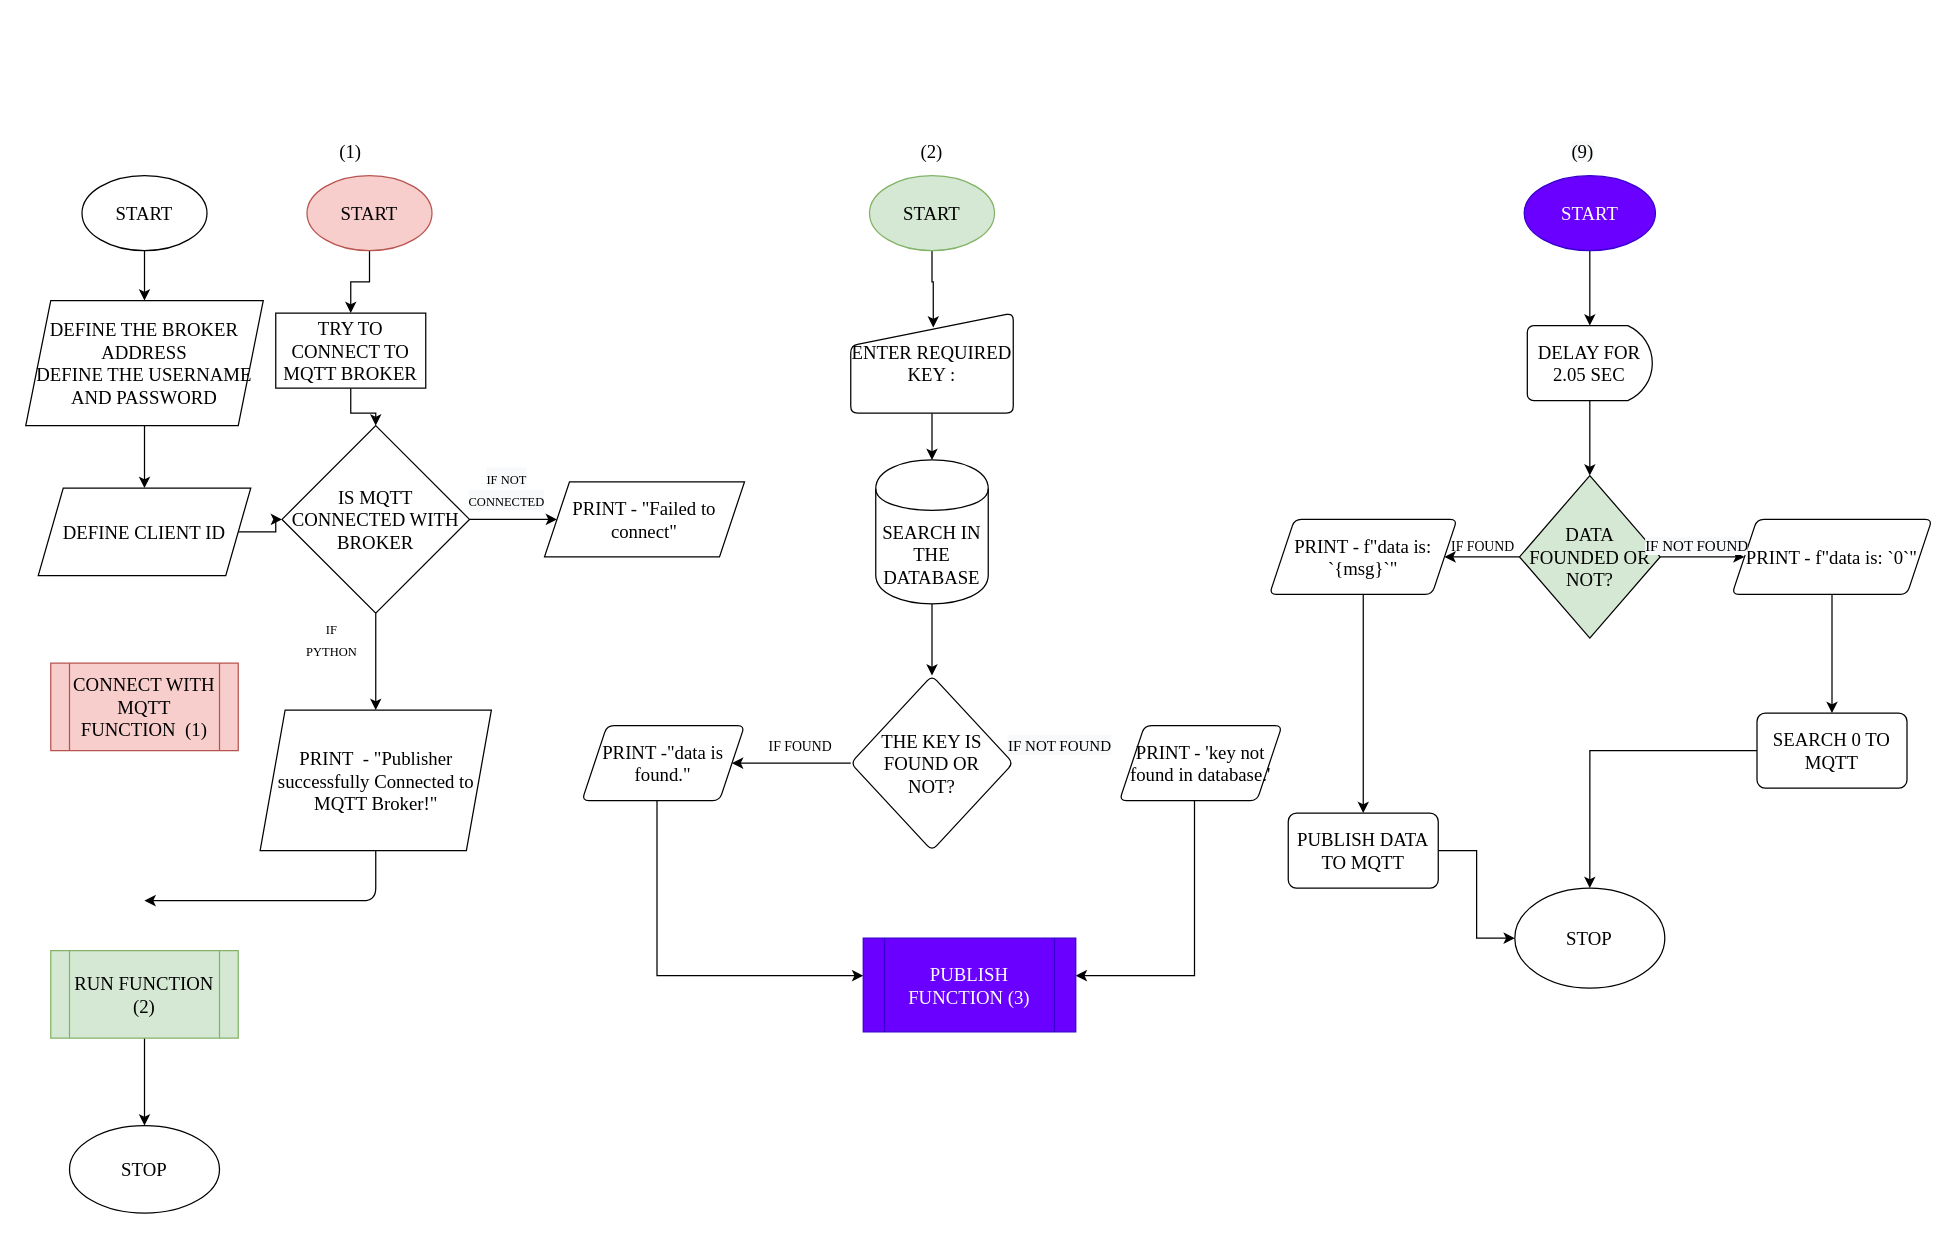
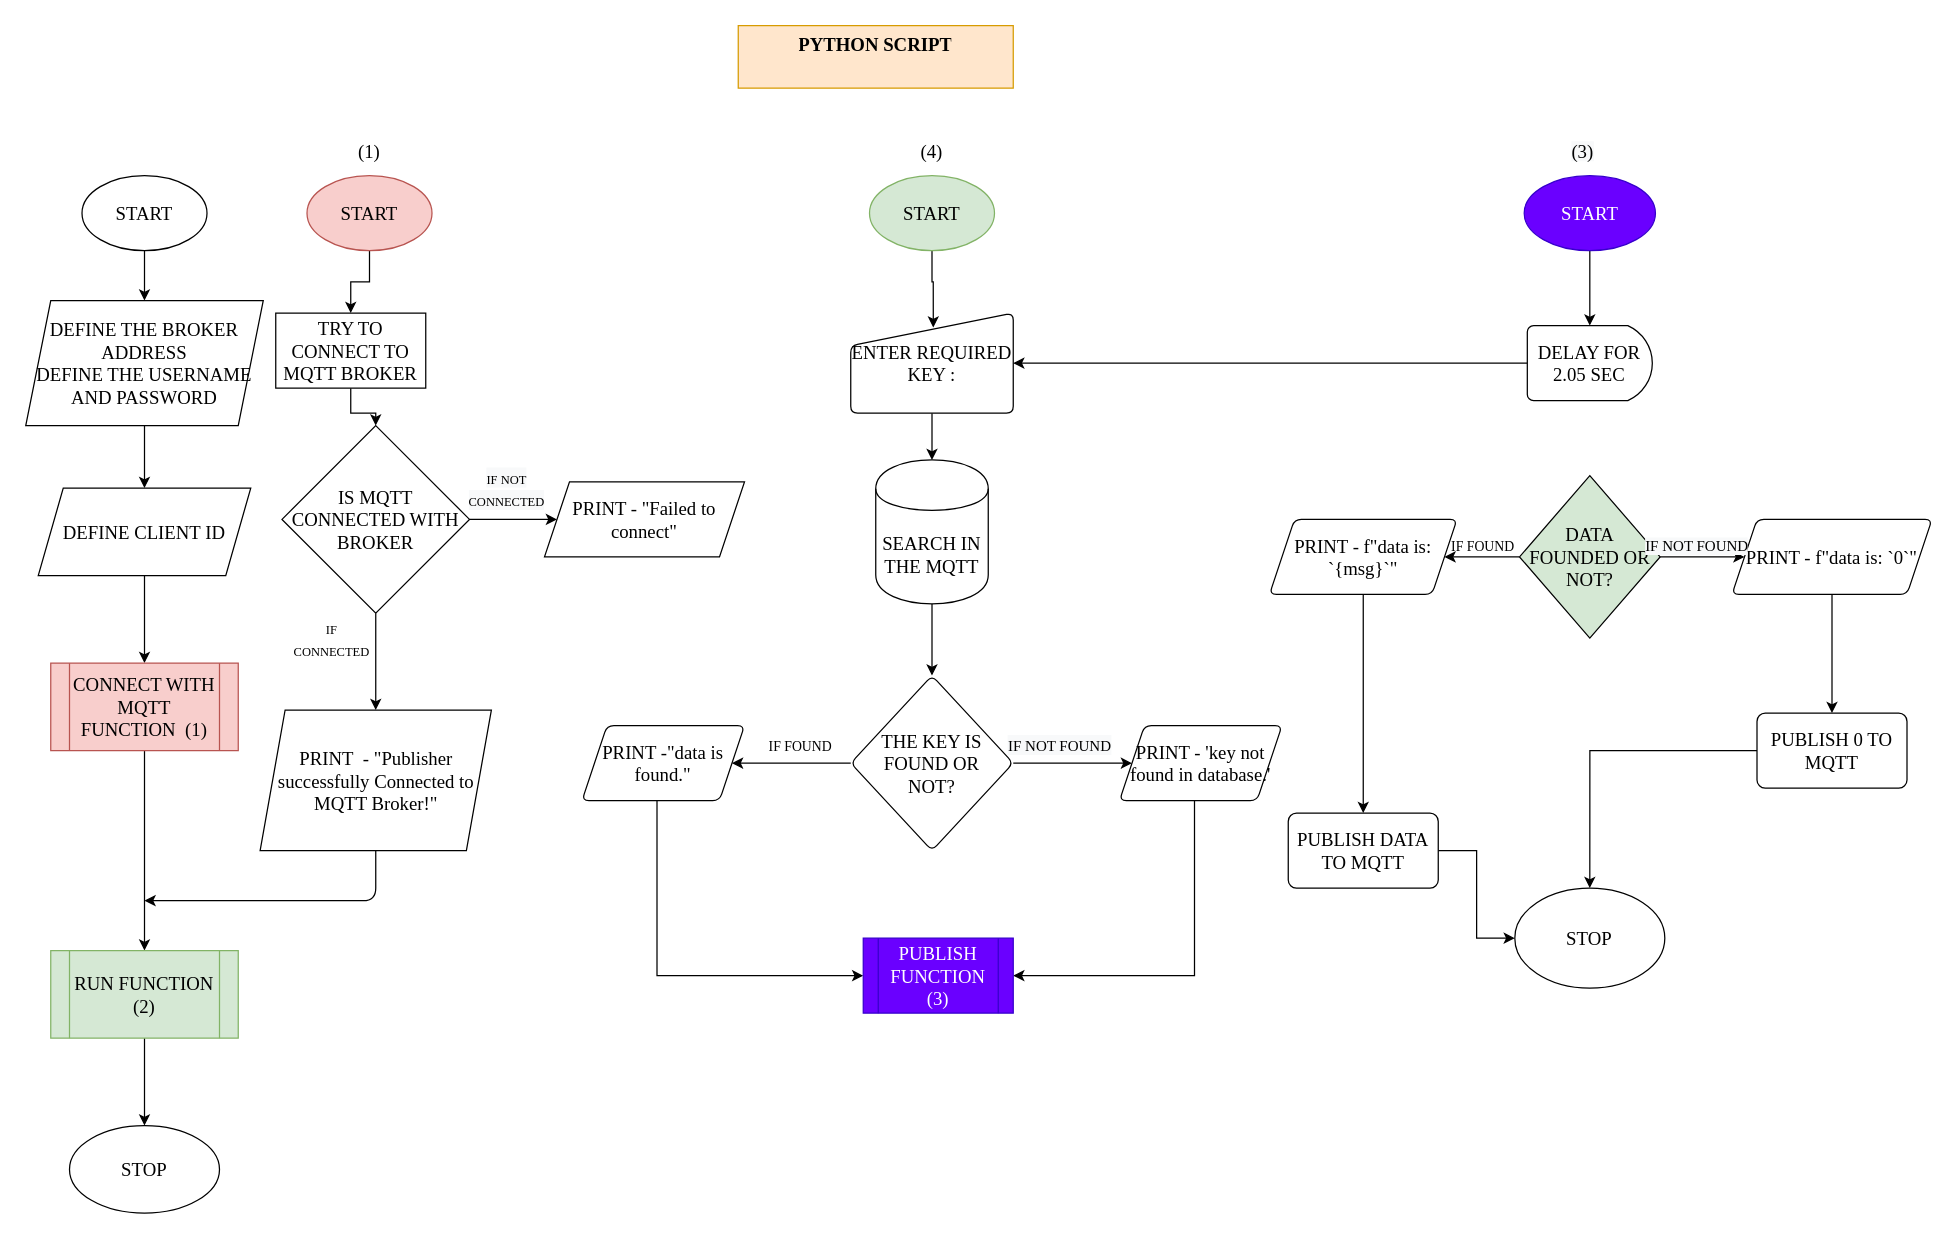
+ <mxCell id="3" value="&lt;h1 style=&quot;font-size: 15px;&quot;&gt;PYTHON SCRIPT&lt;/h1&gt;" style="text;html=1;strokeColor=#d79b00;fillColor=#ffe6cc;spacing=5;spacingTop=-20;whiteSpace=wrap;overflow=hidden;rounded=0;strokeWidth=1;fontFamily=Times New Roman;fontStyle=0;fontSize=15;align=center;verticalAlign=middle;" vertex="1" parent="1"><mxGeometry x="590" width="220" height="50" as="geometry" y="20" /></mxCell>
- <mxCell id="57" value="&lt;span&gt;(1)&lt;/span&gt;" style="text;html=1;strokeColor=none;fillColor=none;align=center;verticalAlign=middle;whiteSpace=wrap;rounded=0;fontFamily=Times New Roman;fontSize=15;strokeWidth=1;fontStyle=0" vertex="1" parent="1"><mxGeometry x="260" y="110" width="40" height="20" as="geometry" /></mxCell>
+ <mxCell id="57" value="&lt;span&gt;(1)&lt;/span&gt;" style="text;html=1;strokeColor=none;fillColor=none;align=center;verticalAlign=middle;whiteSpace=wrap;rounded=0;fontFamily=Times New Roman;fontSize=15;strokeWidth=1;fontStyle=0" vertex="1" parent="1"><mxGeometry x="275" y="110" width="40" height="20" as="geometry" /></mxCell>
- <mxCell id="58" value="&lt;span&gt;(2)&lt;/span&gt;" style="text;html=1;strokeColor=none;fillColor=none;align=center;verticalAlign=middle;whiteSpace=wrap;rounded=0;fontFamily=Times New Roman;fontSize=15;strokeWidth=1;fontStyle=0" vertex="1" parent="1"><mxGeometry x="725" y="110" width="40" height="20" as="geometry" /></mxCell>
+ <mxCell id="58" value="&lt;span&gt;(4)&lt;/span&gt;" style="text;html=1;strokeColor=none;fillColor=none;align=center;verticalAlign=middle;whiteSpace=wrap;rounded=0;fontFamily=Times New Roman;fontSize=15;strokeWidth=1;fontStyle=0" vertex="1" parent="1"><mxGeometry x="725" y="110" width="40" height="20" as="geometry" /></mxCell>
- <mxCell id="59" value="&lt;span style=&quot;color: rgb(0 , 0 , 0) ; font-family: &amp;#34;times new roman&amp;#34; ; font-size: 15px ; font-style: normal ; font-weight: 400 ; letter-spacing: normal ; text-align: center ; text-indent: 0px ; text-transform: none ; word-spacing: 0px ; background-color: rgb(248 , 249 , 250) ; display: inline ; float: none&quot;&gt;(9)&lt;/span&gt;" style="text;whiteSpace=wrap;html=1;fontSize=15;fontFamily=Times New Roman;" vertex="1" parent="1"><mxGeometry x="1255" y="105" width="40" height="30" as="geometry" /></mxCell>
+ <mxCell id="59" value="&lt;span style=&quot;color: rgb(0 , 0 , 0) ; font-family: &amp;#34;times new roman&amp;#34; ; font-size: 15px ; font-style: normal ; font-weight: 400 ; letter-spacing: normal ; text-align: center ; text-indent: 0px ; text-transform: none ; word-spacing: 0px ; background-color: rgb(248 , 249 , 250) ; display: inline ; float: none&quot;&gt;(3)&lt;/span&gt;" style="text;whiteSpace=wrap;html=1;fontSize=15;fontFamily=Times New Roman;" vertex="1" parent="1"><mxGeometry x="1255" y="105" width="40" height="30" as="geometry" /></mxCell>
- <mxCell id="50" value="" style="edgeStyle=orthogonalEdgeStyle;rounded=0;orthogonalLoop=1;jettySize=auto;html=1;strokeWidth=1;fontFamily=Times New Roman;fontSize=15;align=center;entryX=0.5;entryY=0;entryDx=0;entryDy=0;" edge="1" parent="1" source="51" target="54"><mxGeometry relative="1" as="geometry" /></mxCell>
+ <mxCell id="50" value="" style="edgeStyle=orthogonalEdgeStyle;rounded=0;orthogonalLoop=1;jettySize=auto;html=1;strokeWidth=1;fontFamily=Times New Roman;fontSize=15;align=center;" edge="1" parent="1" source="51" target="26"><mxGeometry relative="1" as="geometry" /></mxCell>
- <mxCell id="8" value="" style="edgeStyle=orthogonalEdgeStyle;rounded=0;orthogonalLoop=1;jettySize=auto;html=1;strokeWidth=1;fontFamily=Times New Roman;fontStyle=0;fontSize=15;align=center;verticalAlign=middle;" edge="1" parent="1" source="9" target="13"><mxGeometry relative="1" as="geometry"><mxPoint x="115" y="560" as="targetPoint" /></mxGeometry></mxCell>
+ <mxCell id="8" value="" style="edgeStyle=orthogonalEdgeStyle;rounded=0;orthogonalLoop=1;jettySize=auto;html=1;entryX=0.5;entryY=0;entryDx=0;entryDy=0;strokeWidth=1;fontFamily=Times New Roman;fontStyle=0;fontSize=15;align=center;verticalAlign=middle;" edge="1" parent="1" source="9" target="20"><mxGeometry relative="1" as="geometry"><mxPoint x="115" y="560" as="targetPoint" /></mxGeometry></mxCell>
- <mxCell id="28" value="SEARCH IN THE DATABASE" style="shape=cylinder;whiteSpace=wrap;html=1;boundedLbl=1;backgroundOutline=1;rounded=1;strokeWidth=1;arcSize=11;fontFamily=Times New Roman;fontStyle=0;fontSize=15;align=center;verticalAlign=middle;" vertex="1" parent="1"><mxGeometry x="700" y="367.5" width="90" height="115" as="geometry" /></mxCell>
+ <mxCell id="28" value="SEARCH IN THE MQTT" style="shape=cylinder;whiteSpace=wrap;html=1;boundedLbl=1;backgroundOutline=1;rounded=1;strokeWidth=1;arcSize=11;fontFamily=Times New Roman;fontStyle=0;fontSize=15;align=center;verticalAlign=middle;" vertex="1" parent="1"><mxGeometry x="700" y="367.5" width="90" height="115" as="geometry" /></mxCell>
- <mxCell id="15" value="&lt;span style=&quot;&quot;&gt;&lt;font style=&quot;font-size: 10px&quot;&gt;IF PYTHON&lt;/font&gt;&lt;/span&gt;" style="text;html=1;strokeColor=none;fillColor=none;align=center;verticalAlign=middle;whiteSpace=wrap;rounded=0;strokeWidth=1;fontFamily=Times New Roman;fontStyle=0;fontSize=15;" vertex="1" parent="1"><mxGeometry x="245" y="500" width="40" height="20" as="geometry" /></mxCell>
+ <mxCell id="15" value="&lt;span style=&quot;&quot;&gt;&lt;font style=&quot;font-size: 10px&quot;&gt;IF CONNECTED&lt;/font&gt;&lt;/span&gt;" style="text;html=1;strokeColor=none;fillColor=none;align=center;verticalAlign=middle;whiteSpace=wrap;rounded=0;strokeWidth=1;fontFamily=Times New Roman;fontStyle=0;fontSize=15;" vertex="1" parent="1"><mxGeometry x="245" y="500" width="40" height="20" as="geometry" /></mxCell>
- <mxCell id="45" value="SEARCH 0 TO MQTT" style="whiteSpace=wrap;html=1;rounded=1;strokeWidth=1;arcSize=11;fontFamily=Times New Roman;fontStyle=0;fontSize=15;align=center;verticalAlign=middle;" vertex="1" parent="1"><mxGeometry x="1405" y="570" width="120" height="60" as="geometry" /></mxCell>
+ <mxCell id="45" value="PUBLISH 0 TO MQTT" style="whiteSpace=wrap;html=1;rounded=1;strokeWidth=1;arcSize=11;fontFamily=Times New Roman;fontStyle=0;fontSize=15;align=center;verticalAlign=middle;" vertex="1" parent="1"><mxGeometry x="1405" y="570" width="120" height="60" as="geometry" /></mxCell>
+ <mxCell id="30" value="" style="edgeStyle=orthogonalEdgeStyle;rounded=0;orthogonalLoop=1;jettySize=auto;html=1;strokeWidth=1;fontFamily=Times New Roman;fontStyle=0;fontSize=15;align=center;verticalAlign=middle;" edge="1" parent="1" source="31" target="35"><mxGeometry relative="1" as="geometry" /></mxCell>
+ <mxCell id="10" value="" style="edgeStyle=orthogonalEdgeStyle;rounded=0;orthogonalLoop=1;jettySize=auto;html=1;exitX=0.5;exitY=1;exitDx=0;exitDy=0;entryX=0.5;entryY=0;entryDx=0;entryDy=0;strokeWidth=1;fontFamily=Times New Roman;fontStyle=0;fontSize=15;align=center;verticalAlign=middle;" edge="1" parent="1" source="20" target="22"><mxGeometry relative="1" as="geometry"><mxPoint x="115" y="620" as="sourcePoint" /><mxPoint x="115" y="700" as="targetPoint" /></mxGeometry></mxCell>
- <mxCell id="46" value="PUBLISH FUNCTION (3)" style="shape=process;whiteSpace=wrap;html=1;backgroundOutline=1;strokeWidth=1;fontFamily=Times New Roman;fontStyle=0;fontSize=15;align=center;verticalAlign=middle;fillColor=#6a00ff;strokeColor=#3700CC;fontColor=#ffffff;" vertex="1" parent="1"><mxGeometry x="690" y="750" width="170" height="75" as="geometry" /></mxCell>
+ <mxCell id="46" value="PUBLISH FUNCTION (3)" style="shape=process;whiteSpace=wrap;html=1;backgroundOutline=1;strokeWidth=1;fontFamily=Times New Roman;fontStyle=0;fontSize=15;align=center;verticalAlign=middle;fillColor=#6a00ff;strokeColor=#3700CC;fontColor=#ffffff;" vertex="1" parent="1"><mxGeometry x="690" y="750" width="120" height="60" as="geometry" /></mxCell>
